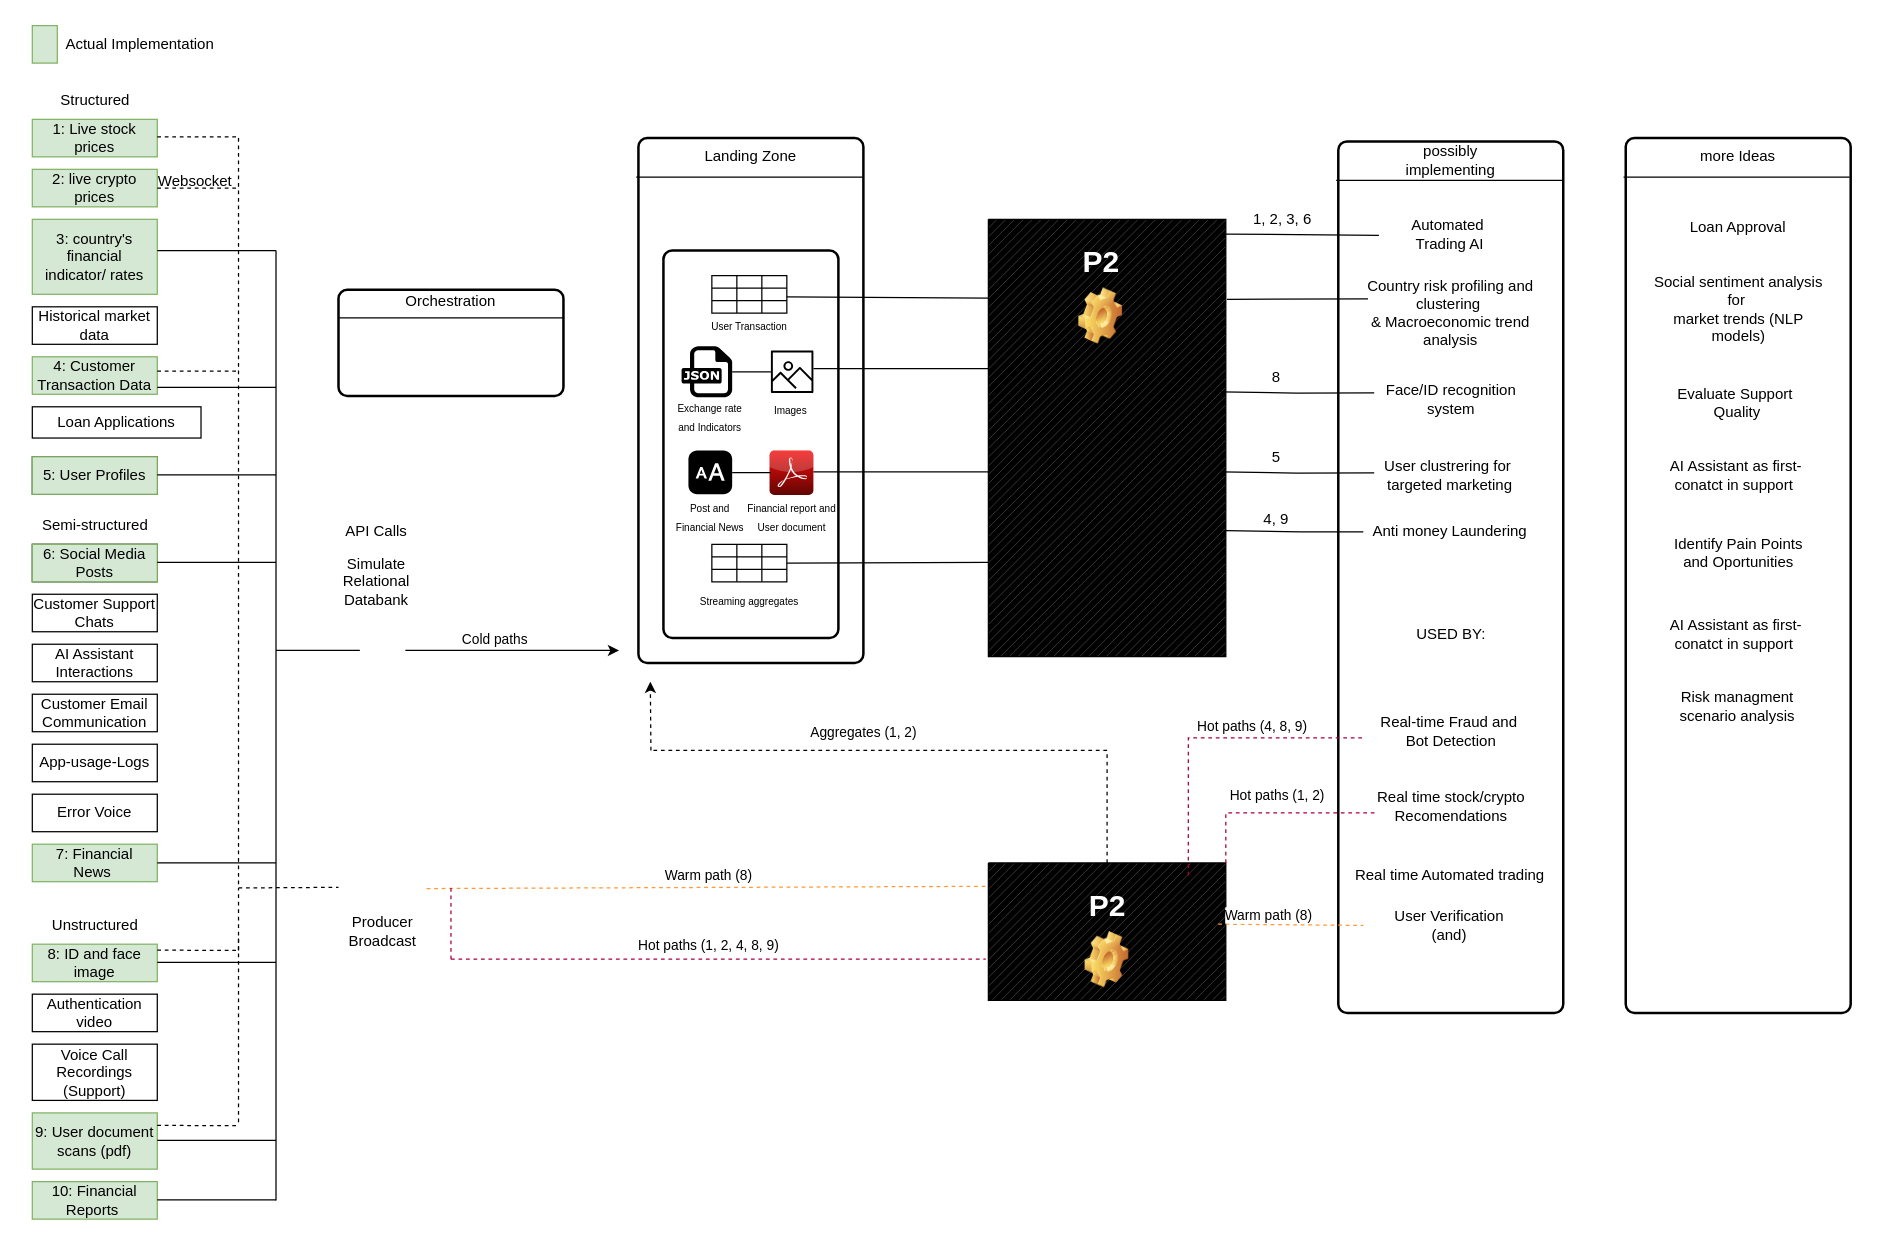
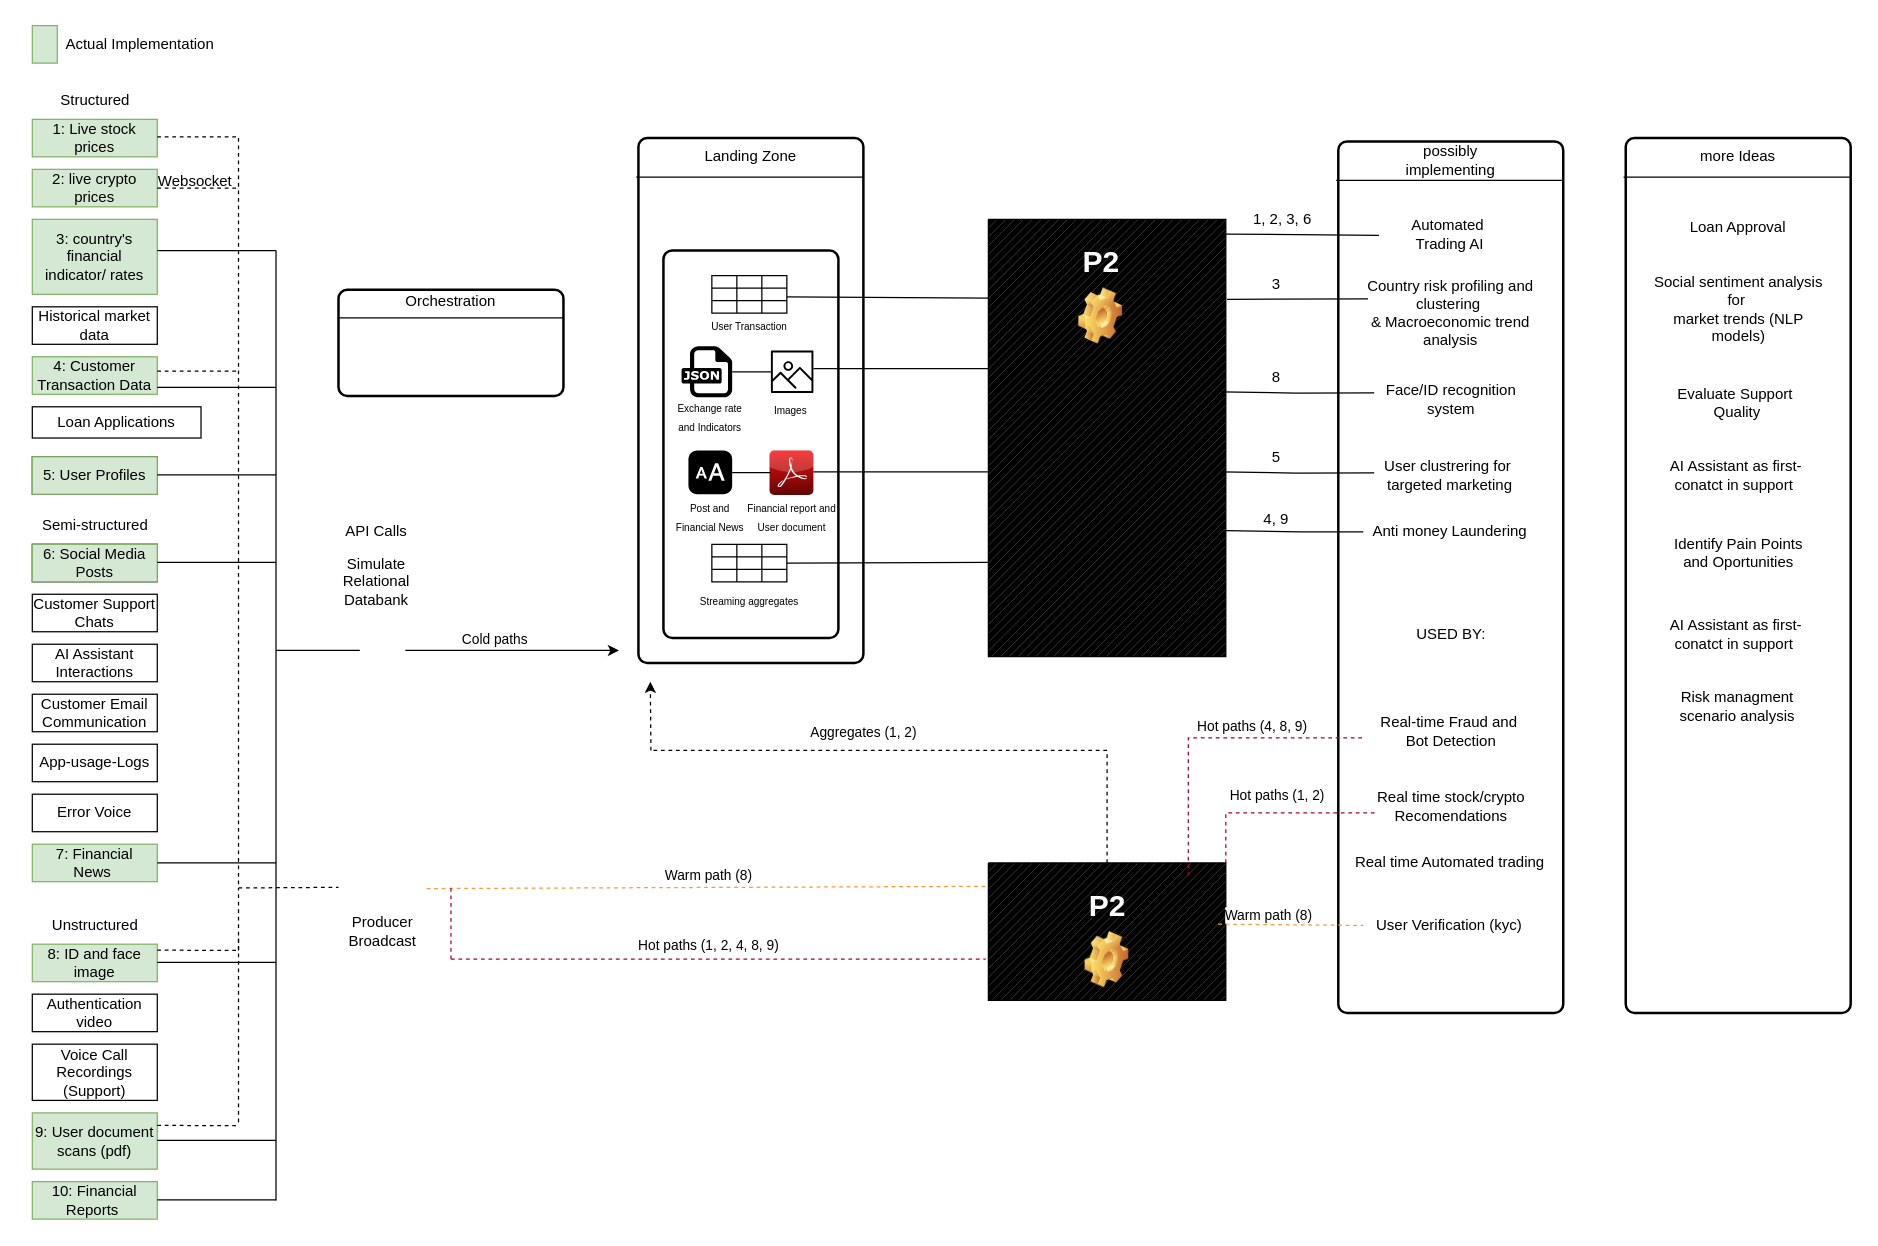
+ <mxCell id="153" value="3" style="text;html=1;align=center;verticalAlign=middle;resizable=0;points=[];autosize=1;strokeColor=none;fillColor=none;" vertex="1" parent="1"><mxGeometry x="1005" y="212.37" width="30" height="30" as="geometry" /></mxCell>
- <mxCell id="138" value="Real time Automated trading" style="text;html=1;align=center;verticalAlign=middle;resizable=0;points=[];autosize=1;strokeColor=none;fillColor=none;" vertex="1" parent="1"><mxGeometry x="1073.75" y="685" width="170" height="30" as="geometry" /></mxCell>
+ <mxCell id="138" value="Real time Automated trading" style="text;html=1;align=center;verticalAlign=middle;resizable=0;points=[];autosize=1;strokeColor=none;fillColor=none;" vertex="1" parent="1"><mxGeometry x="1073.75" y="675" width="170" height="30" as="geometry" /></mxCell>
- <mxCell id="117" value="User Verification (and)" style="text;html=1;align=center;verticalAlign=middle;whiteSpace=wrap;rounded=0;" vertex="1" parent="1"><mxGeometry x="1098.74" y="725" width="120.02" height="30" as="geometry" /></mxCell>
+ <mxCell id="117" value="User Verification (kyc)" style="text;html=1;align=center;verticalAlign=middle;whiteSpace=wrap;rounded=0;" vertex="1" parent="1"><mxGeometry x="1098.74" y="725" width="120.02" height="30" as="geometry" /></mxCell>
